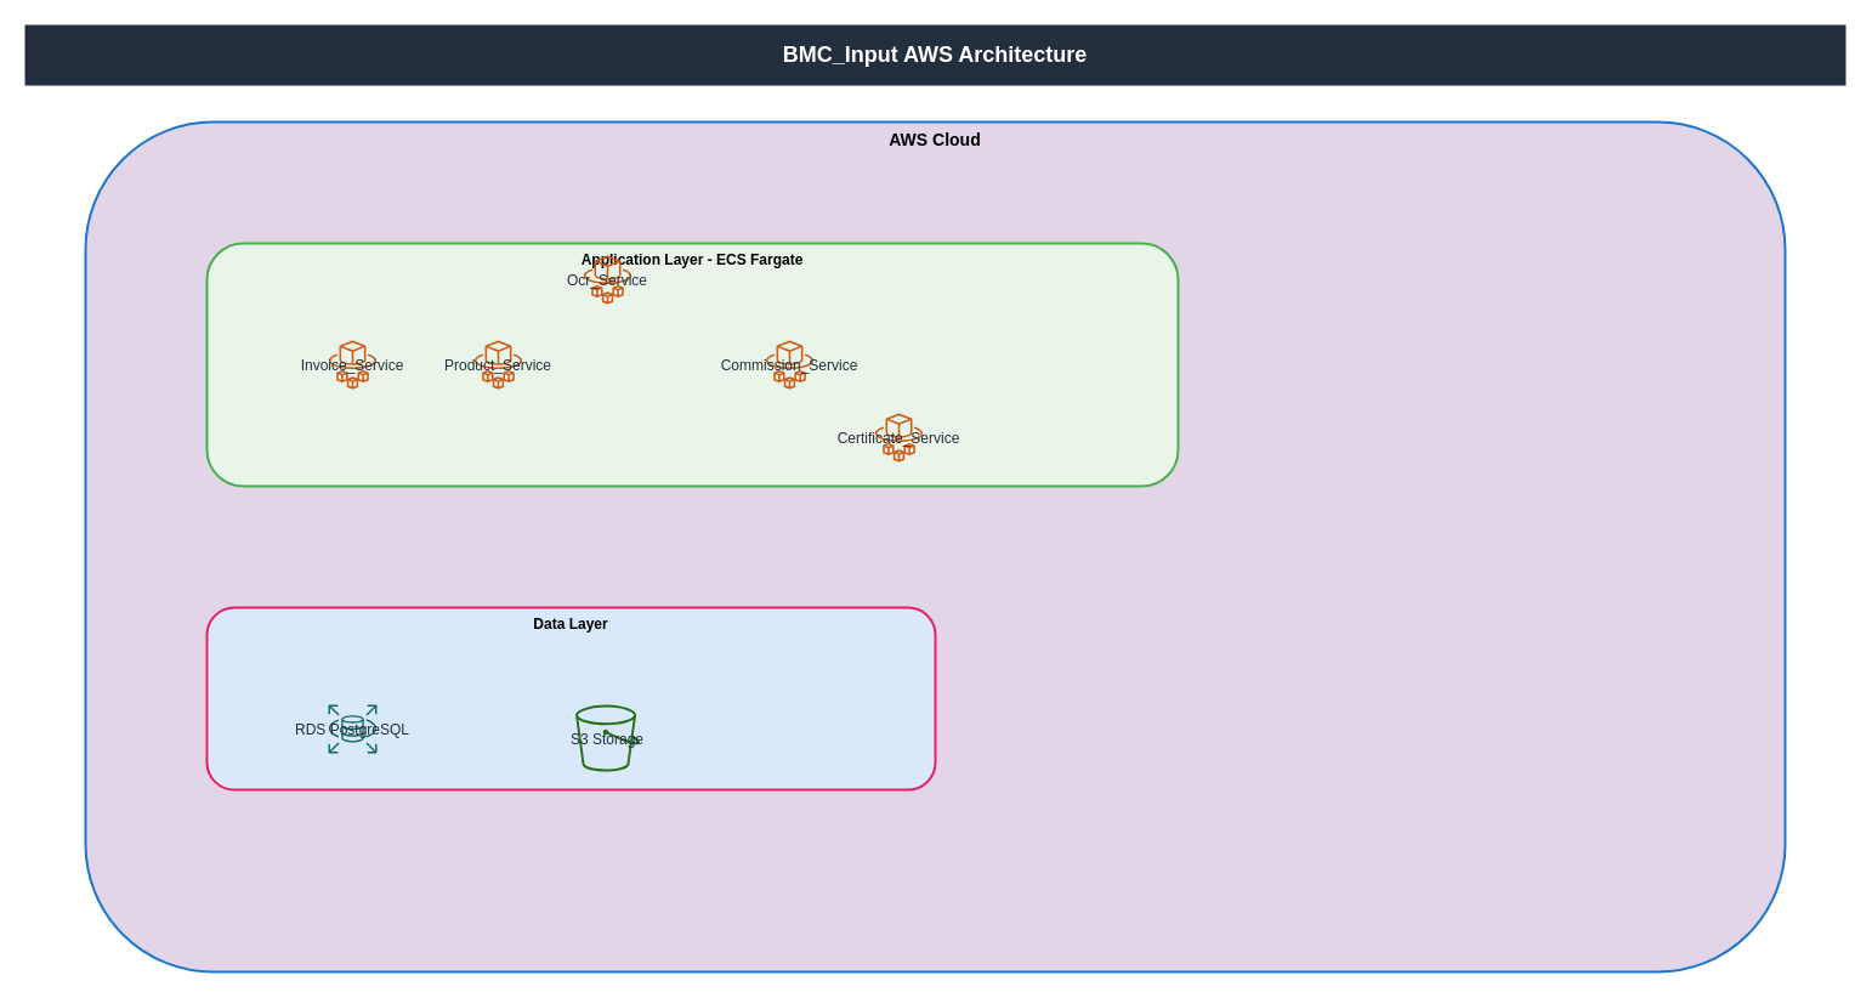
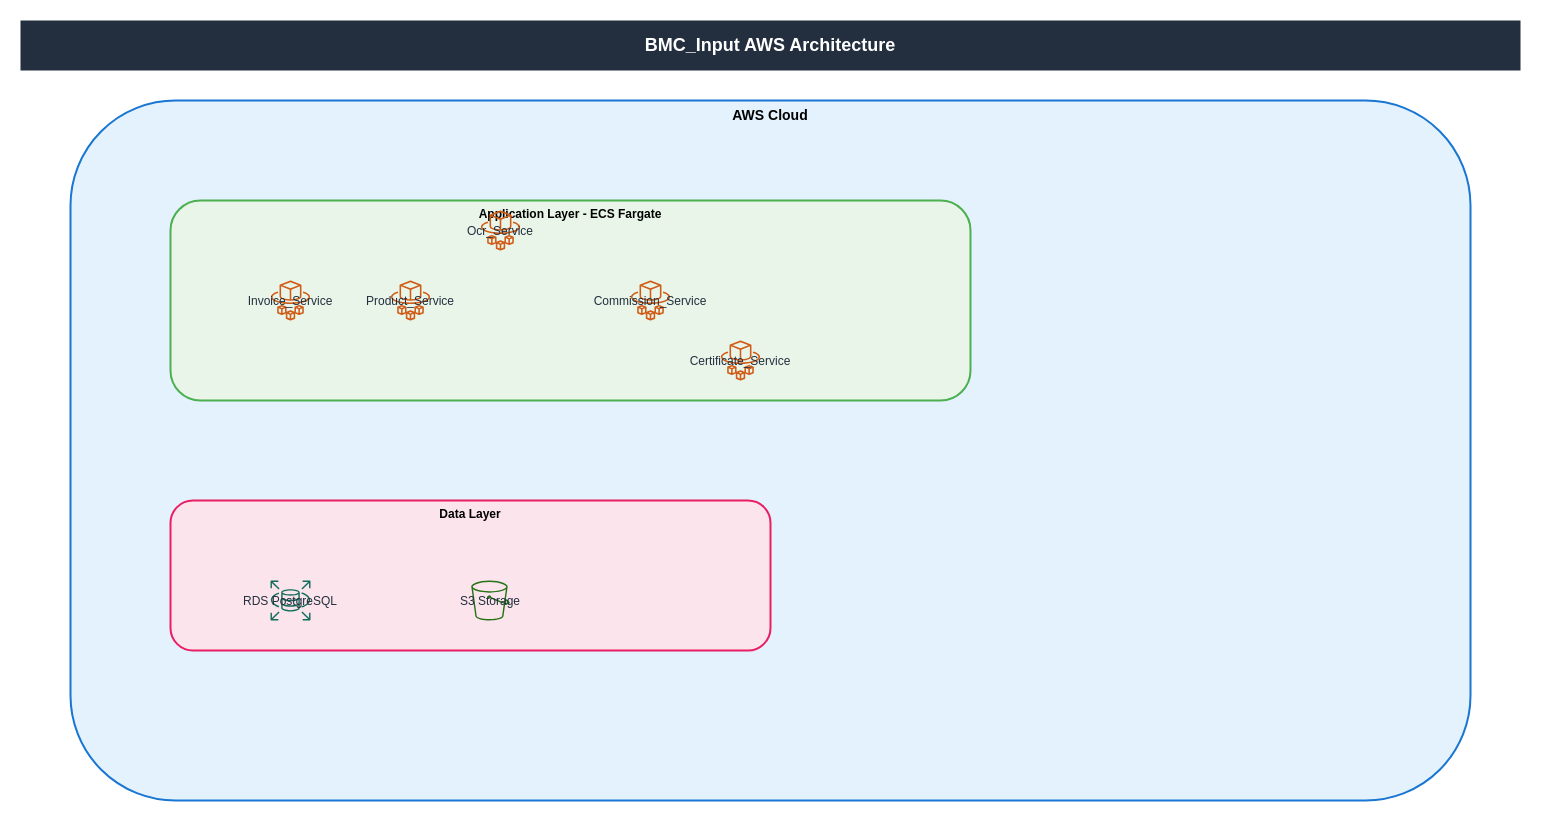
- <mxCell id="3" value="AWS Cloud" style="rounded=1;whiteSpace=wrap;html=1;fillColor=#e1d5e7;strokeColor=#1976D2;strokeWidth=2;fontSize=14;fontStyle=1;verticalAlign=top;" vertex="1" parent="1"><mxGeometry x="70" y="100" width="1400" height="700" as="geometry" /></mxCell>
+ <mxCell id="3" value="AWS Cloud" style="rounded=1;whiteSpace=wrap;html=1;fillColor=#E3F2FD;strokeColor=#1976D2;strokeWidth=2;fontSize=14;fontStyle=1;verticalAlign=top;" vertex="1" parent="1"><mxGeometry x="70" y="100" width="1400" height="700" as="geometry" /></mxCell>
- <mxCell id="10" value="Data Layer" style="rounded=1;whiteSpace=wrap;html=1;fillColor=#dae8fc;strokeColor=#E91E63;strokeWidth=2;fontSize=12;fontStyle=1;verticalAlign=top;" vertex="1" parent="1"><mxGeometry x="170" y="500" width="600" height="150" as="geometry" /></mxCell>
+ <mxCell id="10" value="Data Layer" style="rounded=1;whiteSpace=wrap;html=1;fillColor=#FCE4EC;strokeColor=#E91E63;strokeWidth=2;fontSize=12;fontStyle=1;verticalAlign=top;" vertex="1" parent="1"><mxGeometry x="170" y="500" width="600" height="150" as="geometry" /></mxCell>
- <mxCell id="12" value="S3 Storage" style="sketch=0;outlineConnect=0;fontColor=#232F3E;fillColor=#277116;strokeColor=#ffffff;shape=mxgraph.aws4.s3;" vertex="1" parent="1"><mxGeometry x="470" y="580" width="60" height="55" as="geometry" /></mxCell>
+ <mxCell id="12" value="S3 Storage" style="sketch=0;outlineConnect=0;fontColor=#232F3E;fillColor=#277116;strokeColor=#ffffff;shape=mxgraph.aws4.s3;" vertex="1" parent="1"><mxGeometry x="470" y="580" width="40" height="40" as="geometry" /></mxCell>
